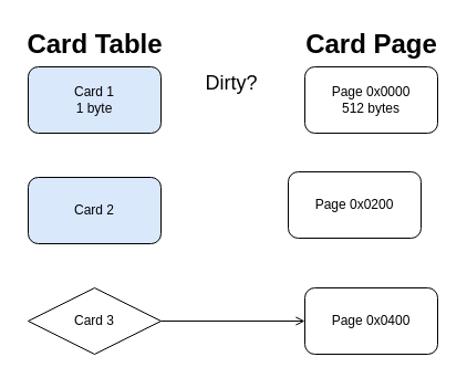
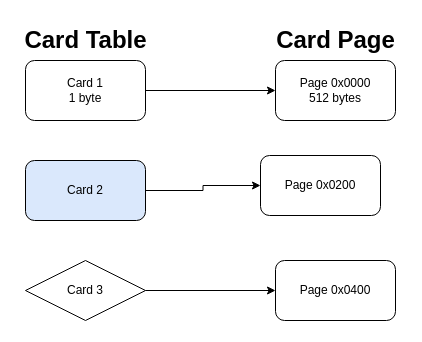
- <mxCell id="11" value="&lt;font style=&quot;font-size: 18px;&quot;&gt;Dirty?&lt;/font&gt;" style="text;html=1;align=center;verticalAlign=middle;whiteSpace=wrap;rounded=0;" vertex="1" parent="1"><mxGeometry x="179" y="60" width="60" height="30" as="geometry" /></mxCell>
- <mxCell id="3" value="Card 1&lt;div&gt;1 byte&lt;/div&gt;" style="rounded=1;whiteSpace=wrap;html=1;fillColor=#dae8fc;" vertex="1" parent="1"><mxGeometry x="25" y="60" width="120" height="60" as="geometry" /></mxCell>
+ <mxCell id="3" value="Card 1&lt;div&gt;1 byte&lt;/div&gt;" style="rounded=1;whiteSpace=wrap;html=1;" vertex="1" parent="1"><mxGeometry x="25" y="60" width="120" height="60" as="geometry" /></mxCell>
+ <mxCell id="2" style="edgeStyle=orthogonalEdgeStyle;rounded=0;orthogonalLoop=1;jettySize=auto;html=1;exitX=1;exitY=0.5;exitDx=0;exitDy=0;entryX=0;entryY=0.5;entryDx=0;entryDy=0;" edge="1" parent="1" source="3" target="8"><mxGeometry relative="1" as="geometry" /></mxCell>
+ <mxCell id="4" style="edgeStyle=orthogonalEdgeStyle;rounded=0;orthogonalLoop=1;jettySize=auto;html=1;exitX=1;exitY=0.5;exitDx=0;exitDy=0;entryX=0;entryY=0.5;entryDx=0;entryDy=0;" edge="1" parent="1" source="5" target="9"><mxGeometry relative="1" as="geometry" /></mxCell>
- <mxCell id="6" style="edgeStyle=orthogonalEdgeStyle;rounded=0;orthogonalLoop=1;jettySize=auto;html=1;exitX=1;exitY=0.5;exitDx=0;exitDy=0;entryX=0;entryY=0.5;entryDx=0;entryDy=0;endArrow=open;" edge="1" parent="1" source="7" target="10"><mxGeometry relative="1" as="geometry" /></mxCell>
+ <mxCell id="6" style="edgeStyle=orthogonalEdgeStyle;rounded=0;orthogonalLoop=1;jettySize=auto;html=1;exitX=1;exitY=0.5;exitDx=0;exitDy=0;entryX=0;entryY=0.5;entryDx=0;entryDy=0;" edge="1" parent="1" source="7" target="10"><mxGeometry relative="1" as="geometry" /></mxCell>
